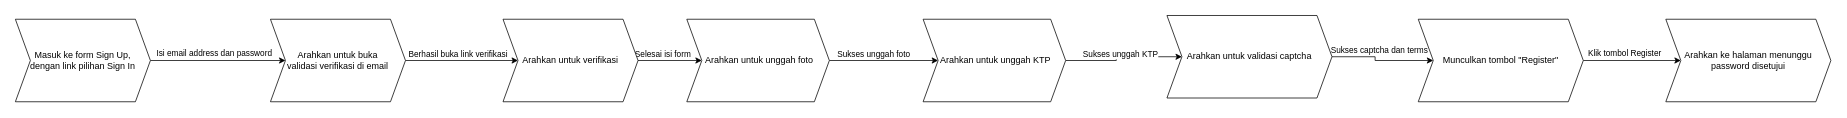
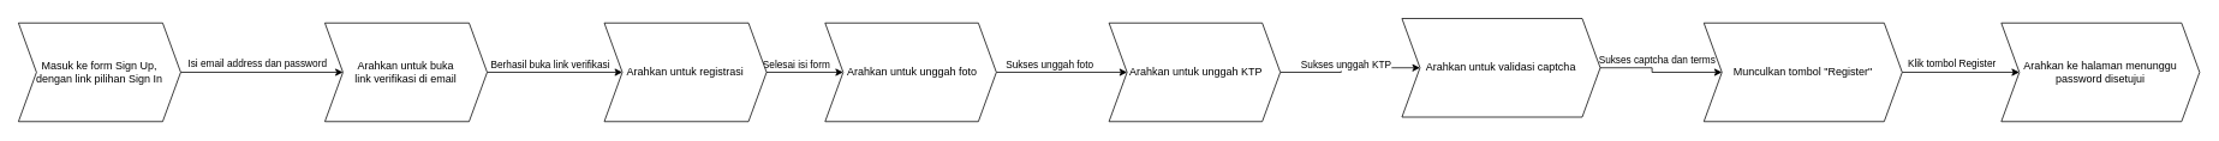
- <mxCell id="7" value="Arahkan untuk buka &lt;br&gt;validasi verifikasi di email" style="shape=step;perimeter=stepPerimeter;whiteSpace=wrap;html=1;fixedSize=1;" parent="1" vertex="1"><mxGeometry x="360" y="25" width="180" height="110" as="geometry" /></mxCell>
+ <mxCell id="7" value="Arahkan untuk buka &lt;br&gt;link verifikasi di email" style="shape=step;perimeter=stepPerimeter;whiteSpace=wrap;html=1;fixedSize=1;" parent="1" vertex="1"><mxGeometry x="360" y="25" width="180" height="110" as="geometry" /></mxCell>
- <mxCell id="10" value="Arahkan untuk verifikasi" style="shape=step;perimeter=stepPerimeter;whiteSpace=wrap;html=1;fixedSize=1;" parent="1" vertex="1"><mxGeometry x="670" y="25" width="180" height="110" as="geometry" /></mxCell>
+ <mxCell id="10" value="Arahkan untuk registrasi" style="shape=step;perimeter=stepPerimeter;whiteSpace=wrap;html=1;fixedSize=1;" parent="1" vertex="1"><mxGeometry x="670" y="25" width="180" height="110" as="geometry" /></mxCell>
